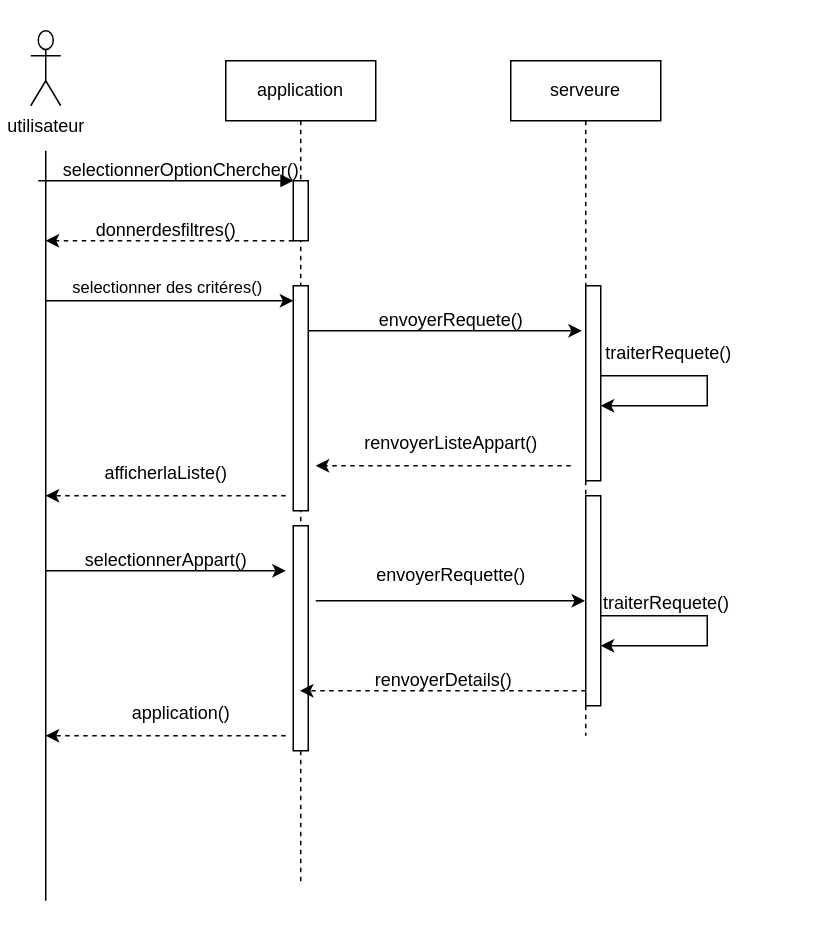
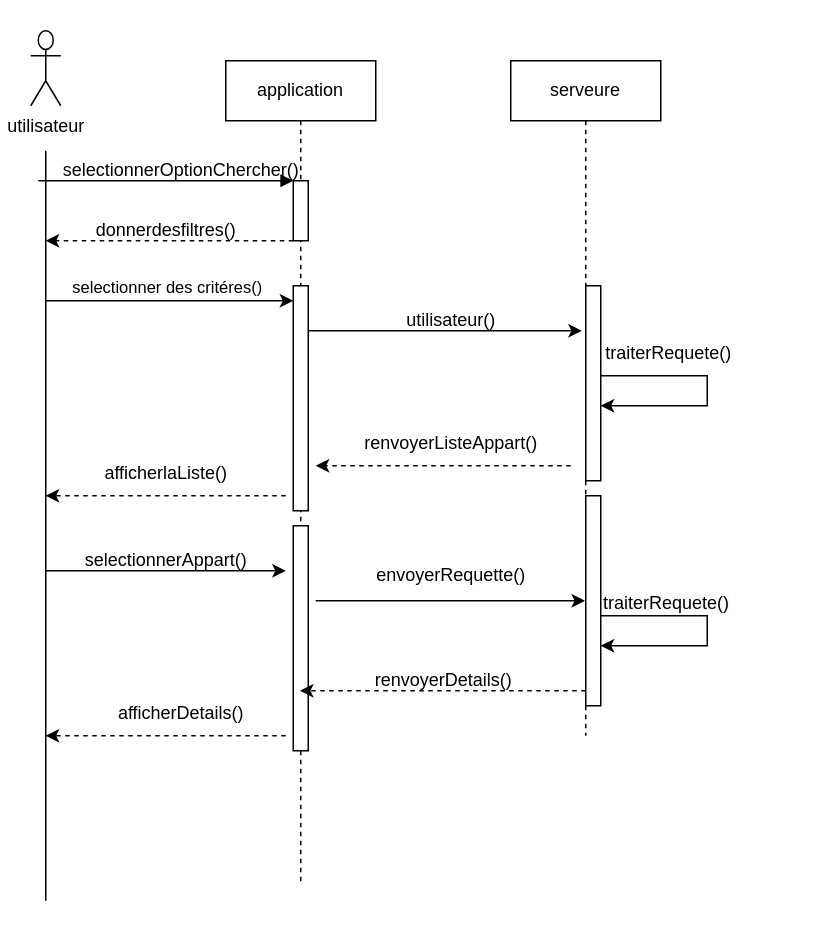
- <mxCell id="20" value="envoyerRequete()" style="text;html=1;align=center;verticalAlign=middle;resizable=0;points=[];autosize=1;strokeColor=none;fillColor=none;" vertex="1" parent="1"><mxGeometry x="240" y="198" width="120" height="30" as="geometry" /></mxCell>
+ <mxCell id="20" value="utilisateur()" style="text;html=1;align=center;verticalAlign=middle;resizable=0;points=[];autosize=1;strokeColor=none;fillColor=none;" vertex="1" parent="1"><mxGeometry x="240" y="198" width="120" height="30" as="geometry" /></mxCell>
- <mxCell id="36" value="application()" style="text;html=1;align=center;verticalAlign=middle;resizable=0;points=[];autosize=1;strokeColor=none;fillColor=none;" vertex="1" parent="1"><mxGeometry x="65" y="460" width="110" height="30" as="geometry" /></mxCell>
+ <mxCell id="36" value="afficherDetails()" style="text;html=1;align=center;verticalAlign=middle;resizable=0;points=[];autosize=1;strokeColor=none;fillColor=none;" vertex="1" parent="1"><mxGeometry x="65" y="460" width="110" height="30" as="geometry" /></mxCell>
